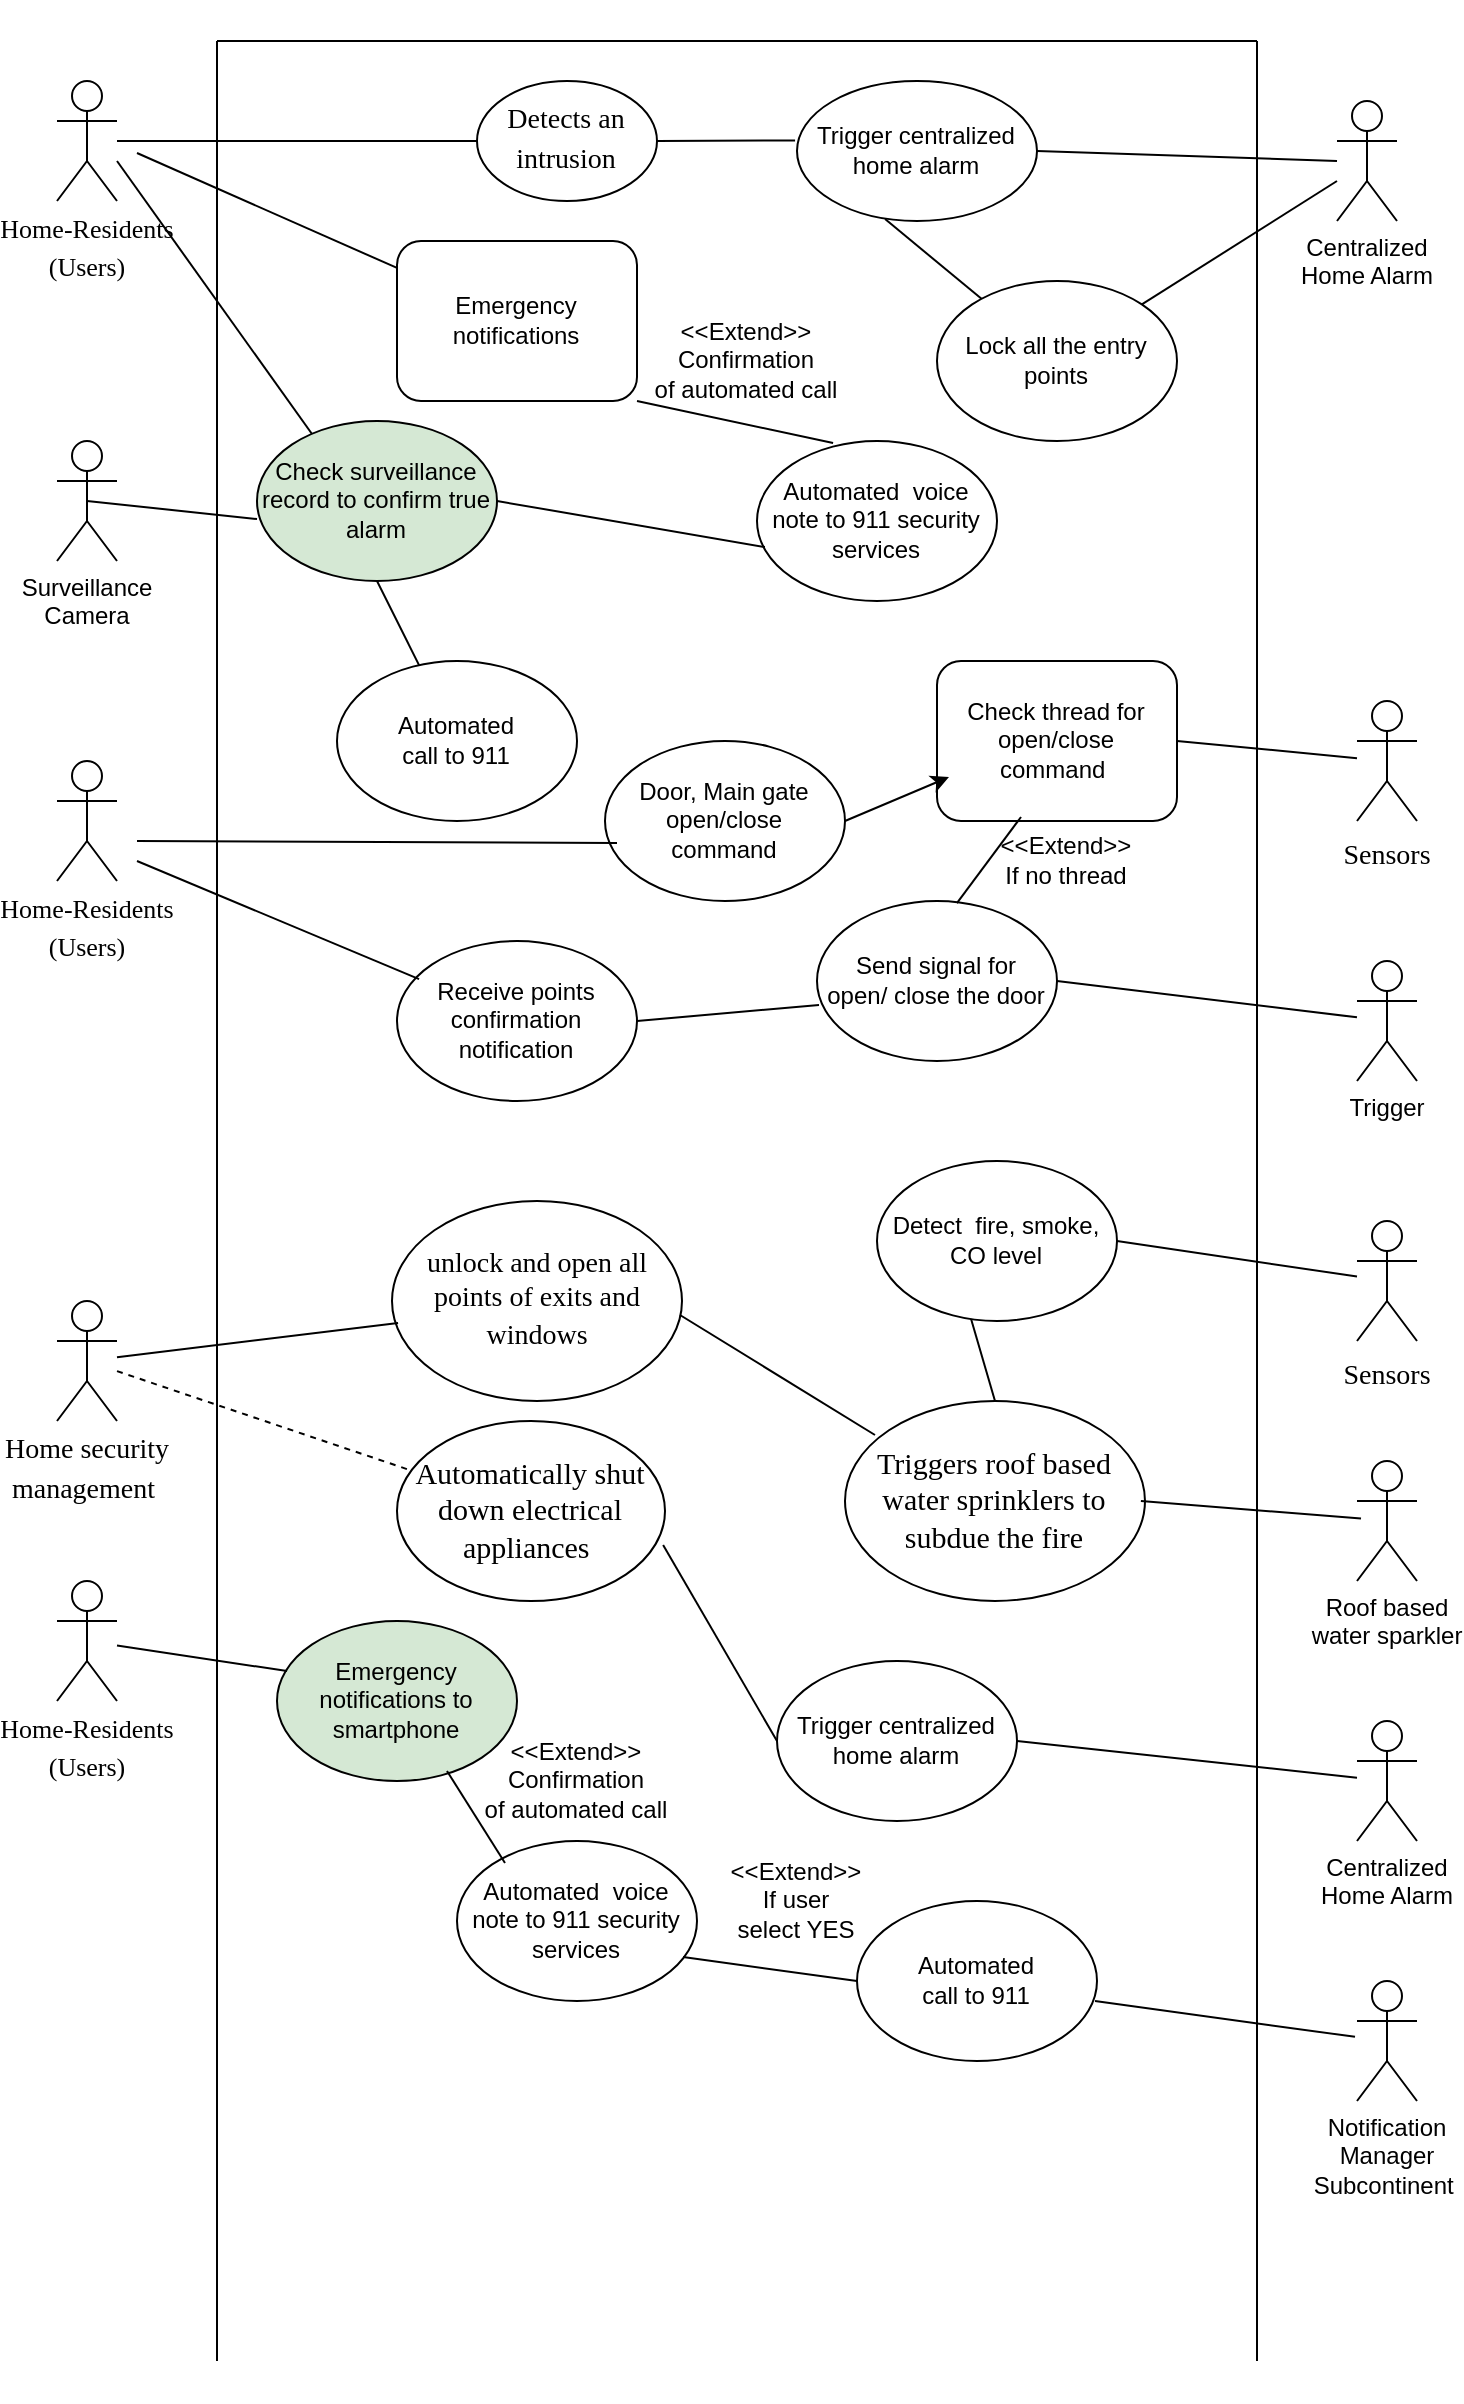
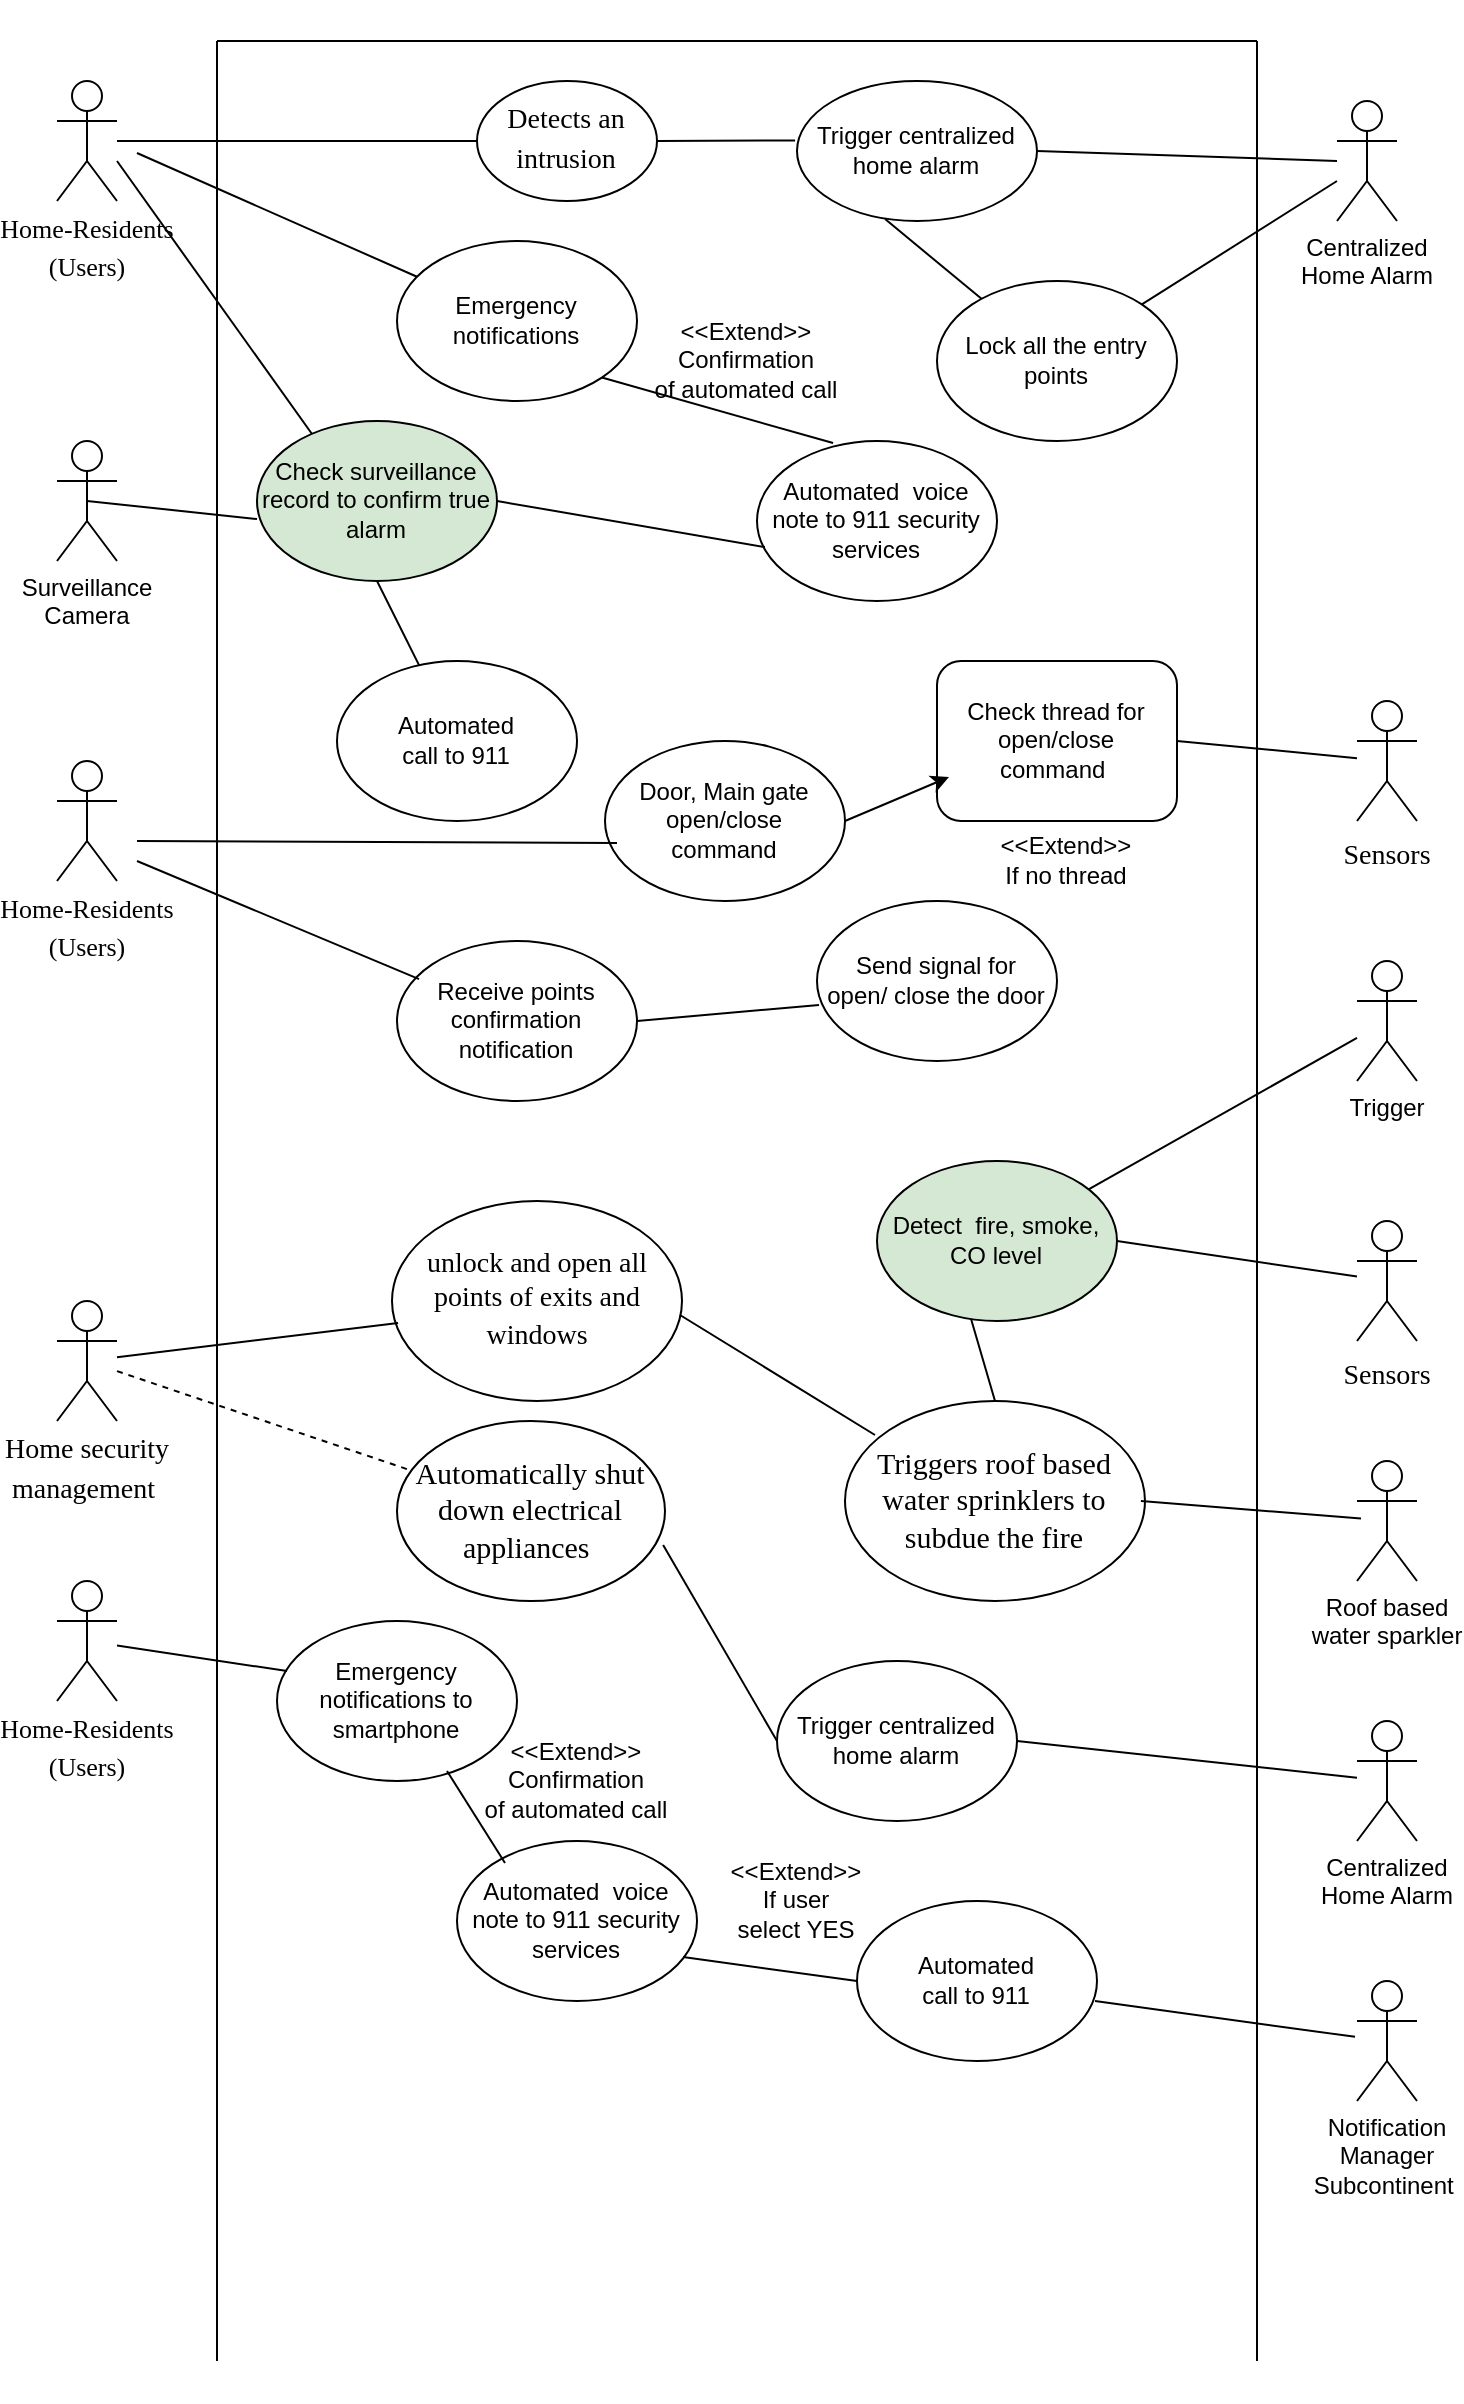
- <mxCell id="16" value="Emergency notifications" style="whiteSpace=wrap;html=1;rounded=1;" vertex="1" parent="1"><mxGeometry x="190" y="120" width="120" height="80" as="geometry" /></mxCell>
+ <mxCell id="16" value="Emergency notifications" style="ellipse;whiteSpace=wrap;html=1;" vertex="1" parent="1"><mxGeometry x="190" y="120" width="120" height="80" as="geometry" /></mxCell>
- <mxCell id="36" value="" style="endArrow=none;html=1;entryX=0.35;entryY=0.975;entryDx=0;entryDy=0;entryPerimeter=0;exitX=0.583;exitY=0.013;exitDx=0;exitDy=0;exitPerimeter=0;" edge="1" parent="1" source="35" target="31"><mxGeometry width="50" height="50" relative="1" as="geometry"><mxPoint x="340" y="450" as="sourcePoint" /><mxPoint x="390" y="400" as="targetPoint" /></mxGeometry></mxCell>
- <mxCell id="37" value="" style="endArrow=none;html=1;entryX=1;entryY=0.5;entryDx=0;entryDy=0;" edge="1" parent="1" source="34" target="35"><mxGeometry width="50" height="50" relative="1" as="geometry"><mxPoint x="340" y="450" as="sourcePoint" /><mxPoint x="390" y="400" as="targetPoint" /></mxGeometry></mxCell>
+ <mxCell id="37" value="" style="endArrow=none;html=1;" edge="1" parent="1" source="34" target="43"><mxGeometry width="50" height="50" relative="1" as="geometry"><mxPoint x="340" y="450" as="sourcePoint" /><mxPoint x="390" y="400" as="targetPoint" /></mxGeometry></mxCell>
- <mxCell id="43" value="Detect &amp;nbsp;fire, smoke, CO level" style="ellipse;whiteSpace=wrap;html=1;" vertex="1" parent="1"><mxGeometry x="430" y="580" width="120" height="80" as="geometry" /></mxCell>
+ <mxCell id="43" value="Detect &amp;nbsp;fire, smoke, CO level" style="ellipse;whiteSpace=wrap;html=1;fillColor=#d5e8d4;" vertex="1" parent="1"><mxGeometry x="430" y="580" width="120" height="80" as="geometry" /></mxCell>
- <mxCell id="59" value="Emergency notifications to smartphone" style="ellipse;whiteSpace=wrap;html=1;fillColor=#d5e8d4;" vertex="1" parent="1"><mxGeometry x="130" y="810" width="120" height="80" as="geometry" /></mxCell>
+ <mxCell id="59" value="Emergency notifications to smartphone" style="ellipse;whiteSpace=wrap;html=1;" vertex="1" parent="1"><mxGeometry x="130" y="810" width="120" height="80" as="geometry" /></mxCell>
